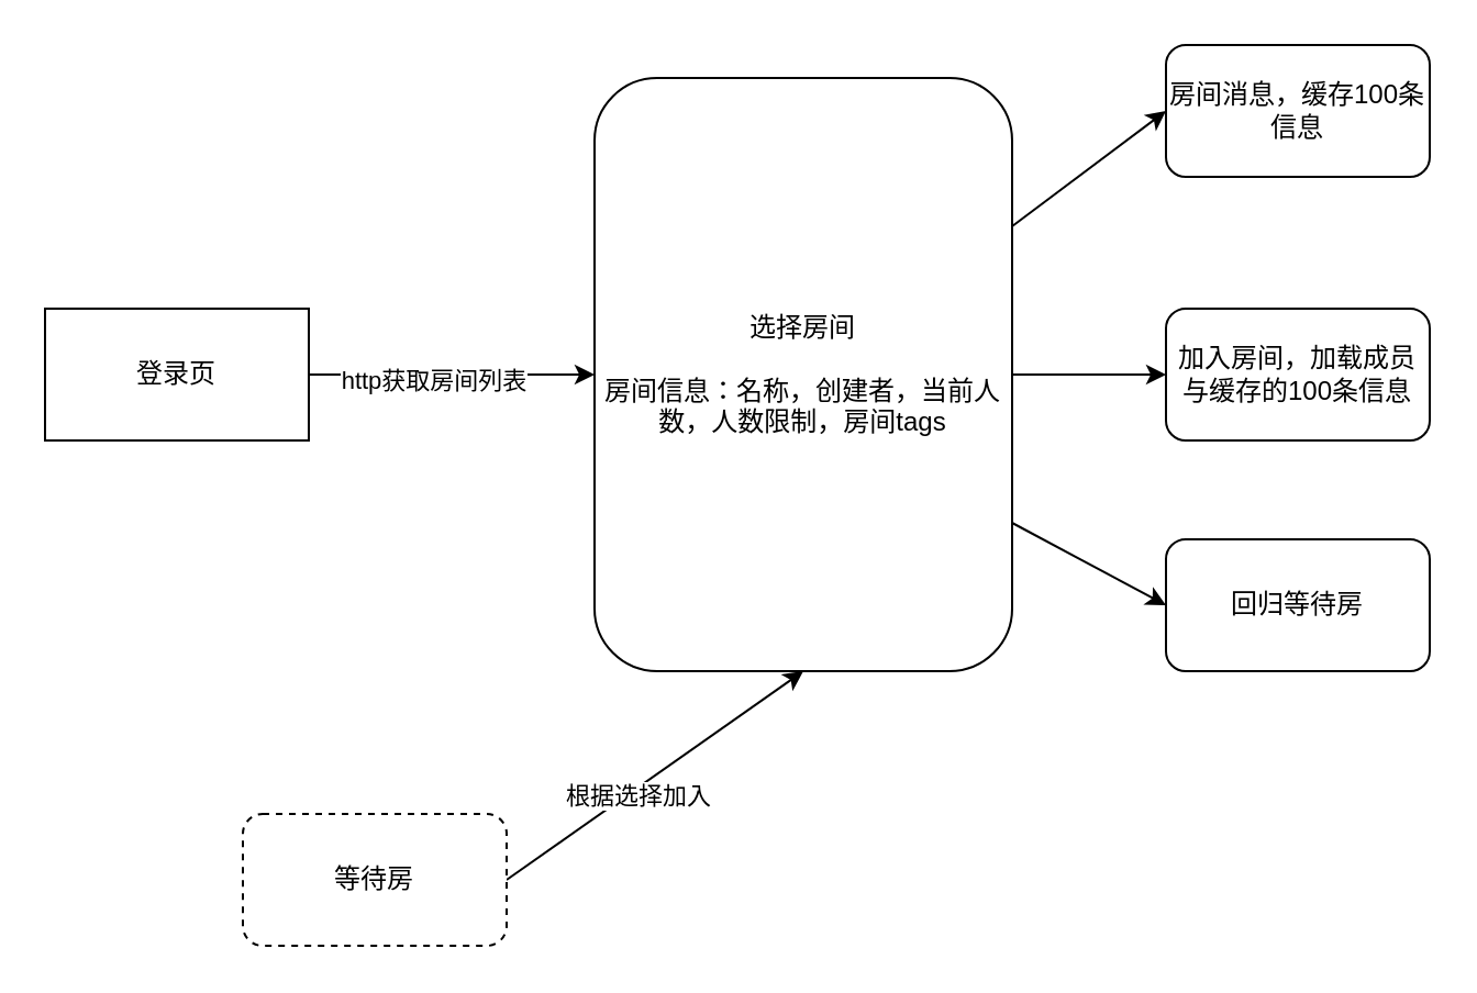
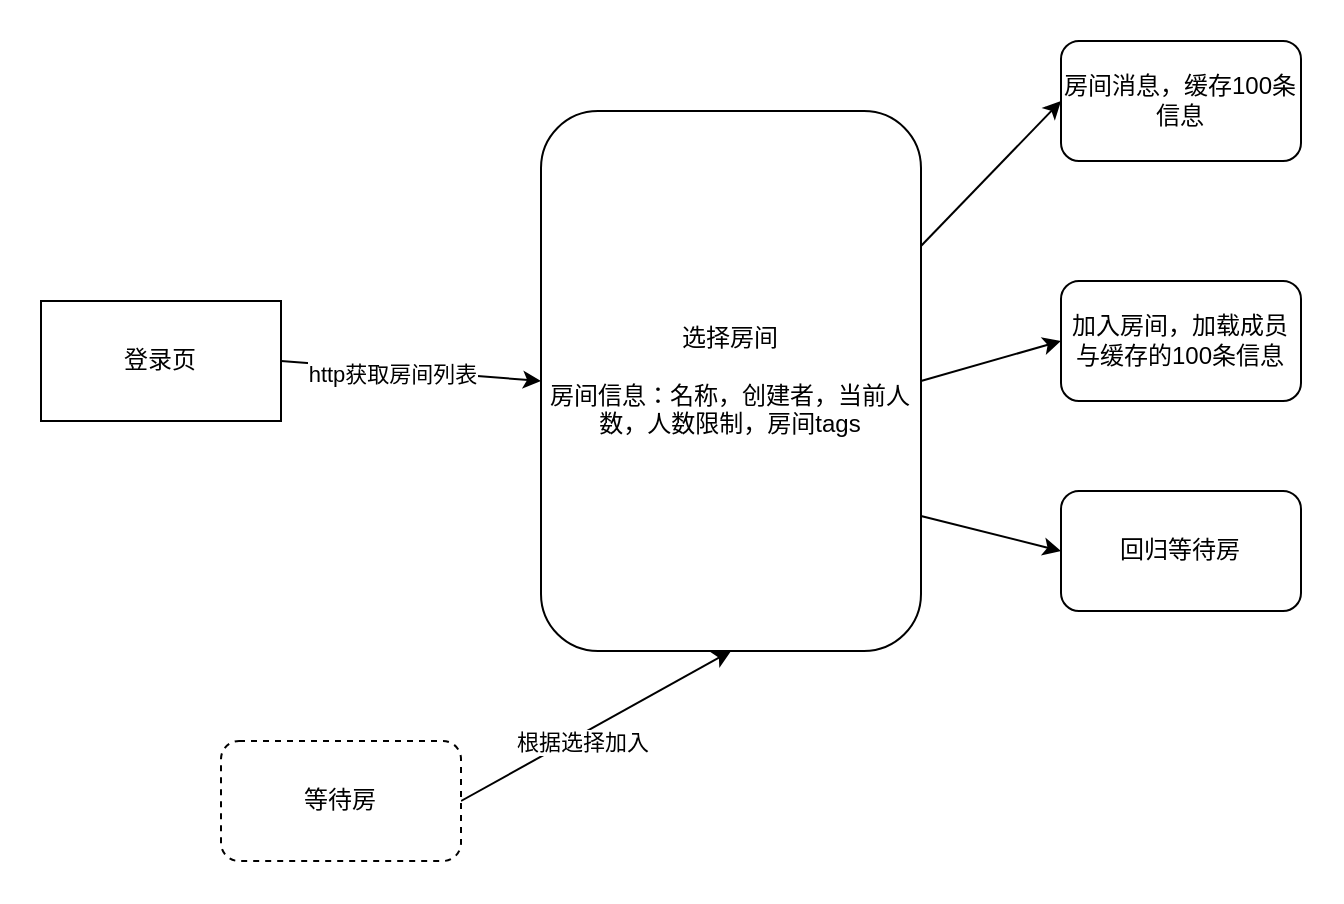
- <mxCell id="4" value="登录页" style="rounded=0;whiteSpace=wrap;html=1;" parent="1" vertex="1"><mxGeometry x="20" y="140" width="120" height="60" as="geometry" /></mxCell>
+ <mxCell id="4" value="登录页" style="rounded=0;whiteSpace=wrap;html=1;" parent="1" vertex="1"><mxGeometry x="20" y="150" width="120" height="60" as="geometry" /></mxCell>
- <mxCell id="8" value="选择房间&lt;br&gt;&lt;br&gt;房间信息：名称，创建者，当前人数，人数限制，房间tags" style="rounded=1;whiteSpace=wrap;html=1;" parent="1" vertex="1"><mxGeometry x="270" y="35" width="190" height="270" as="geometry" /></mxCell>
+ <mxCell id="8" value="选择房间&lt;br&gt;&lt;br&gt;房间信息：名称，创建者，当前人数，人数限制，房间tags" style="rounded=1;whiteSpace=wrap;html=1;" parent="1" vertex="1"><mxGeometry x="270" y="55" width="190" height="270" as="geometry" /></mxCell>
